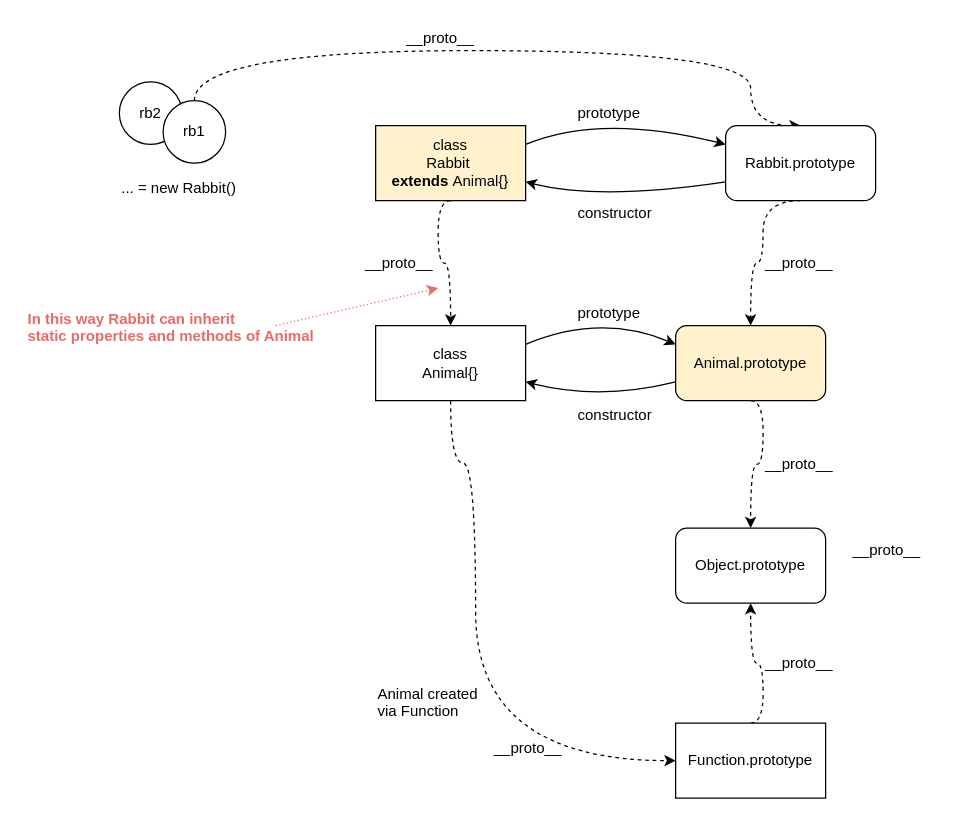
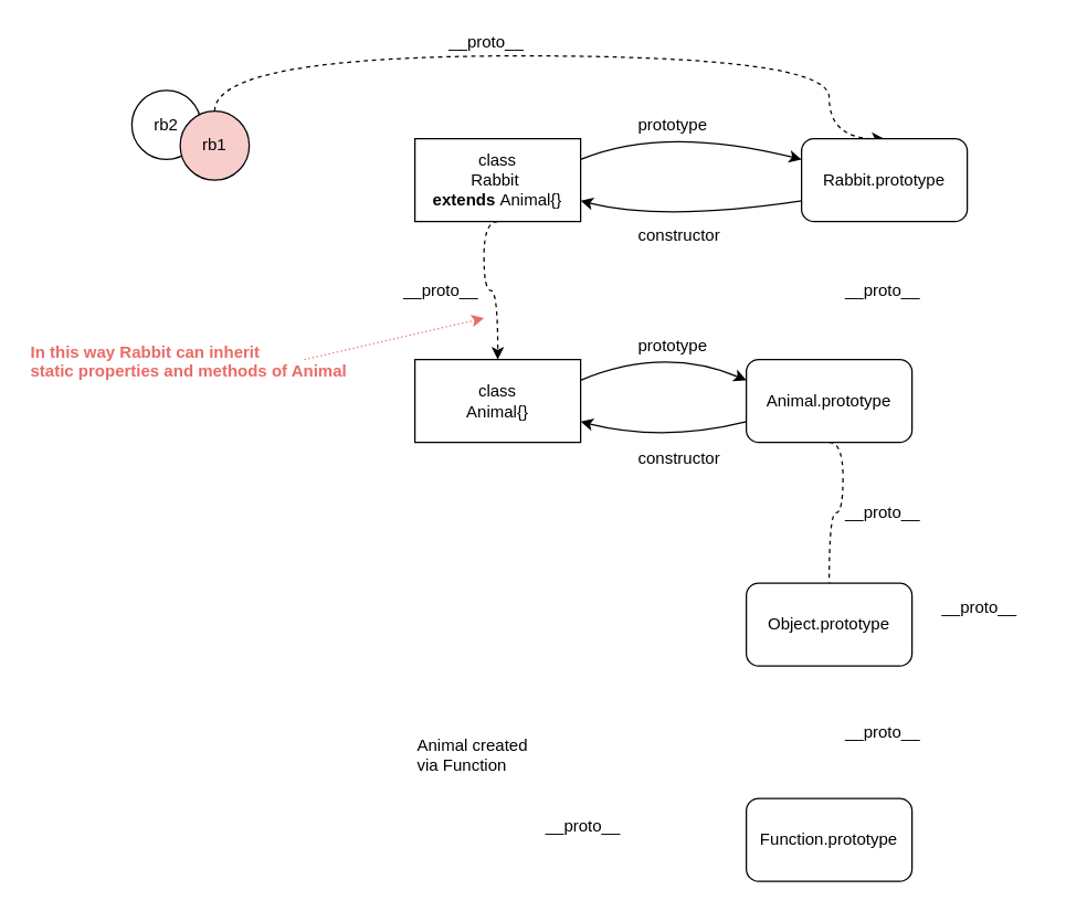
- <mxCell id="34" value="rb1" style="ellipse;whiteSpace=wrap;html=1;" parent="1" vertex="1"><mxGeometry x="130" y="80" width="50" height="50" as="geometry" /></mxCell>
+ <mxCell id="34" value="rb1" style="ellipse;whiteSpace=wrap;html=1;fillColor=#f8cecc;" parent="1" vertex="1"><mxGeometry x="130" y="80" width="50" height="50" as="geometry" /></mxCell>
- <mxCell id="5" value="class&lt;br&gt;Rabbit&amp;nbsp;&lt;br&gt;&lt;b&gt;extends&lt;/b&gt;&lt;font color=&quot;#7ea6e0&quot; style=&quot;font-weight: bold&quot;&gt; &lt;/font&gt;Animal{}" style="rounded=0;whiteSpace=wrap;html=1;fillColor=#fff2cc;" parent="1" vertex="1"><mxGeometry x="300" y="100" width="120" height="60" as="geometry" /></mxCell>
+ <mxCell id="5" value="class&lt;br&gt;Rabbit&amp;nbsp;&lt;br&gt;&lt;b&gt;extends&lt;/b&gt;&lt;font color=&quot;#7ea6e0&quot; style=&quot;font-weight: bold&quot;&gt; &lt;/font&gt;Animal{}" style="rounded=0;whiteSpace=wrap;html=1;" parent="1" vertex="1"><mxGeometry x="300" y="100" width="120" height="60" as="geometry" /></mxCell>
- <mxCell id="30" value="... = new Rabbit()" style="text;html=1;resizable=0;points=[];autosize=1;align=left;verticalAlign=top;spacingTop=-4;" parent="1" vertex="1"><mxGeometry x="95" y="140" width="110" height="20" as="geometry" /></mxCell>
- <mxCell id="7" style="edgeStyle=orthogonalEdgeStyle;orthogonalLoop=1;jettySize=auto;html=1;exitX=0.5;exitY=1;exitDx=0;exitDy=0;entryX=0.5;entryY=0;entryDx=0;entryDy=0;dashed=1;curved=1;" parent="1" source="8" target="23" edge="1"><mxGeometry relative="1" as="geometry"><Array as="points"><mxPoint x="610" y="160" /><mxPoint x="610" y="210" /><mxPoint x="600" y="210" /></Array></mxGeometry></mxCell>
- <mxCell id="23" value="Animal.prototype" style="rounded=1;whiteSpace=wrap;html=1;fillColor=#fff2cc;" parent="1" vertex="1"><mxGeometry x="540" y="260" width="120" height="60" as="geometry" /></mxCell>
+ <mxCell id="23" value="Animal.prototype" style="rounded=1;whiteSpace=wrap;html=1;" parent="1" vertex="1"><mxGeometry x="540" y="260" width="120" height="60" as="geometry" /></mxCell>
- <mxCell id="6" style="edgeStyle=orthogonalEdgeStyle;curved=1;orthogonalLoop=1;jettySize=auto;html=1;entryX=0.5;entryY=0;entryDx=0;entryDy=0;dashed=1;exitX=0.5;exitY=1;exitDx=0;exitDy=0;" parent="1" source="23" target="14" edge="1"><mxGeometry relative="1" as="geometry"><mxPoint x="750" y="332" as="sourcePoint" /><Array as="points"><mxPoint x="610" y="320" /><mxPoint x="610" y="371" /><mxPoint x="600" y="371" /></Array></mxGeometry></mxCell>
+ <mxCell id="6" style="edgeStyle=orthogonalEdgeStyle;curved=1;orthogonalLoop=1;jettySize=auto;html=1;entryX=0.5;entryY=0;entryDx=0;entryDy=0;dashed=1;exitX=0.5;exitY=1;exitDx=0;exitDy=0;endArrow=none;" parent="1" source="23" target="14" edge="1"><mxGeometry relative="1" as="geometry"><mxPoint x="750" y="332" as="sourcePoint" /><Array as="points"><mxPoint x="610" y="320" /><mxPoint x="610" y="371" /><mxPoint x="600" y="371" /></Array></mxGeometry></mxCell>
- <mxCell id="3" style="edgeStyle=orthogonalEdgeStyle;curved=1;orthogonalLoop=1;jettySize=auto;html=1;dashed=1;strokeColor=#000000;exitX=0.5;exitY=1;exitDx=0;exitDy=0;entryX=0;entryY=0.5;entryDx=0;entryDy=0;" parent="1" source="22" target="17" edge="1"><mxGeometry relative="1" as="geometry"><Array as="points"><mxPoint x="360" y="370" /><mxPoint x="380" y="370" /><mxPoint x="380" y="608" /></Array><mxPoint x="340" y="390" as="sourcePoint" /><mxPoint x="500" y="638" as="targetPoint" /></mxGeometry></mxCell>
- <mxCell id="16" style="edgeStyle=orthogonalEdgeStyle;curved=1;orthogonalLoop=1;jettySize=auto;html=1;entryX=0.5;entryY=1;entryDx=0;entryDy=0;dashed=1;strokeColor=#000000;exitX=0.5;exitY=0;exitDx=0;exitDy=0;" parent="1" source="17" target="14" edge="1"><mxGeometry relative="1" as="geometry"><mxPoint x="610" y="562" as="sourcePoint" /><Array as="points"><mxPoint x="610" y="578" /><mxPoint x="610" y="530" /><mxPoint x="600" y="530" /></Array></mxGeometry></mxCell>
- <mxCell id="21" value="Animal created &lt;br&gt;via&amp;nbsp;&lt;font&gt;Function&lt;/font&gt;" style="text;html=1;resizable=0;points=[];autosize=1;align=left;verticalAlign=top;spacingTop=-4;" parent="1" vertex="1"><mxGeometry x="300" y="545" width="100" height="30" as="geometry" /></mxCell>
+ <mxCell id="21" value="Animal created &lt;br&gt;via&amp;nbsp;&lt;font&gt;Function&lt;/font&gt;" style="text;html=1;resizable=0;points=[];autosize=1;align=left;verticalAlign=top;spacingTop=-4;" parent="1" vertex="1"><mxGeometry x="300" y="530" width="100" height="30" as="geometry" /></mxCell>
- <mxCell id="17" value="Function.prototype" style="whiteSpace=wrap;html=1;rounded=0;" parent="1" vertex="1"><mxGeometry x="540" y="578" width="120" height="60" as="geometry" /></mxCell>
+ <mxCell id="17" value="Function.prototype" style="rounded=1;whiteSpace=wrap;html=1;" parent="1" vertex="1"><mxGeometry x="540" y="578" width="120" height="60" as="geometry" /></mxCell>
